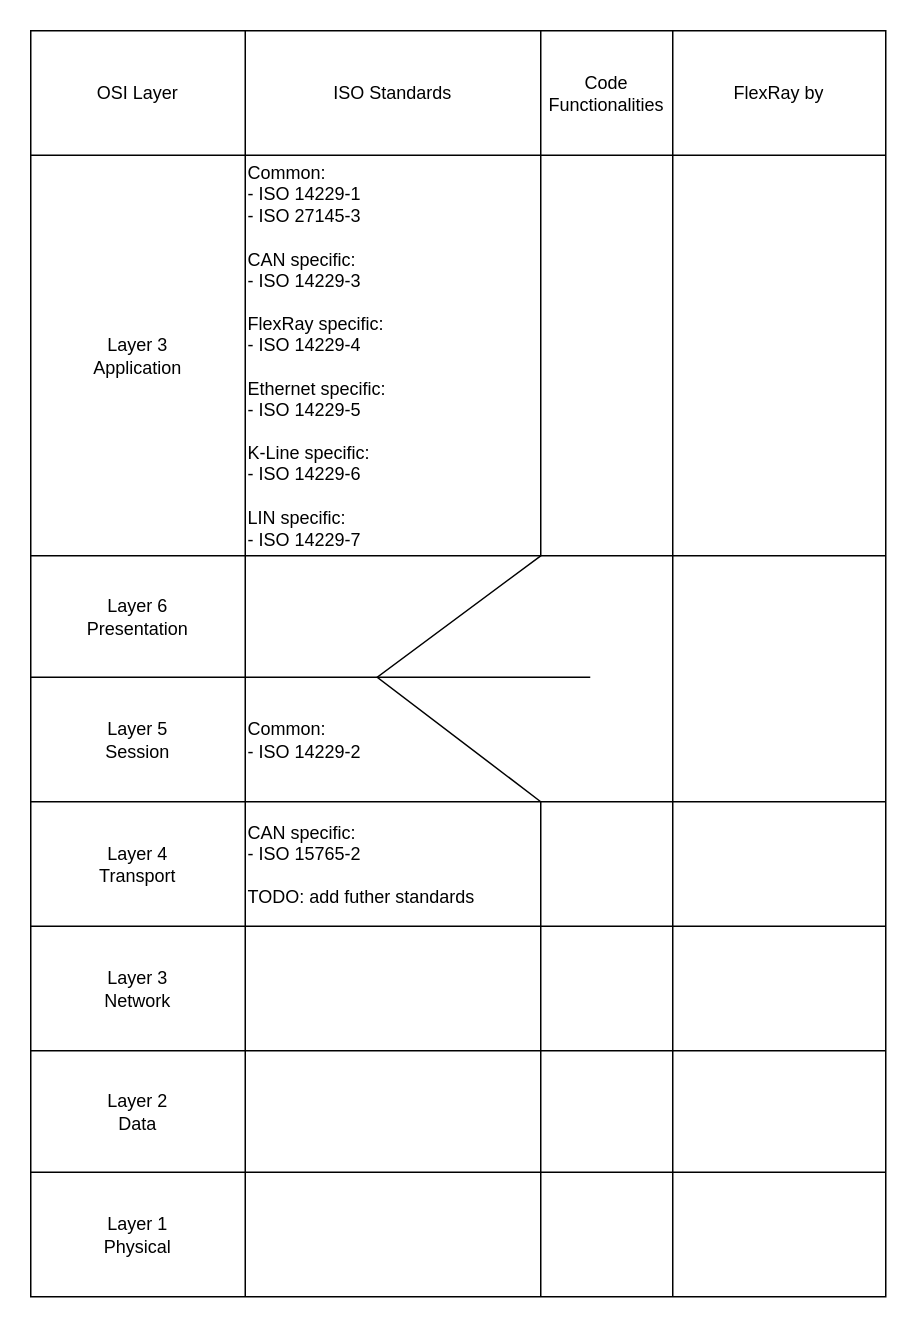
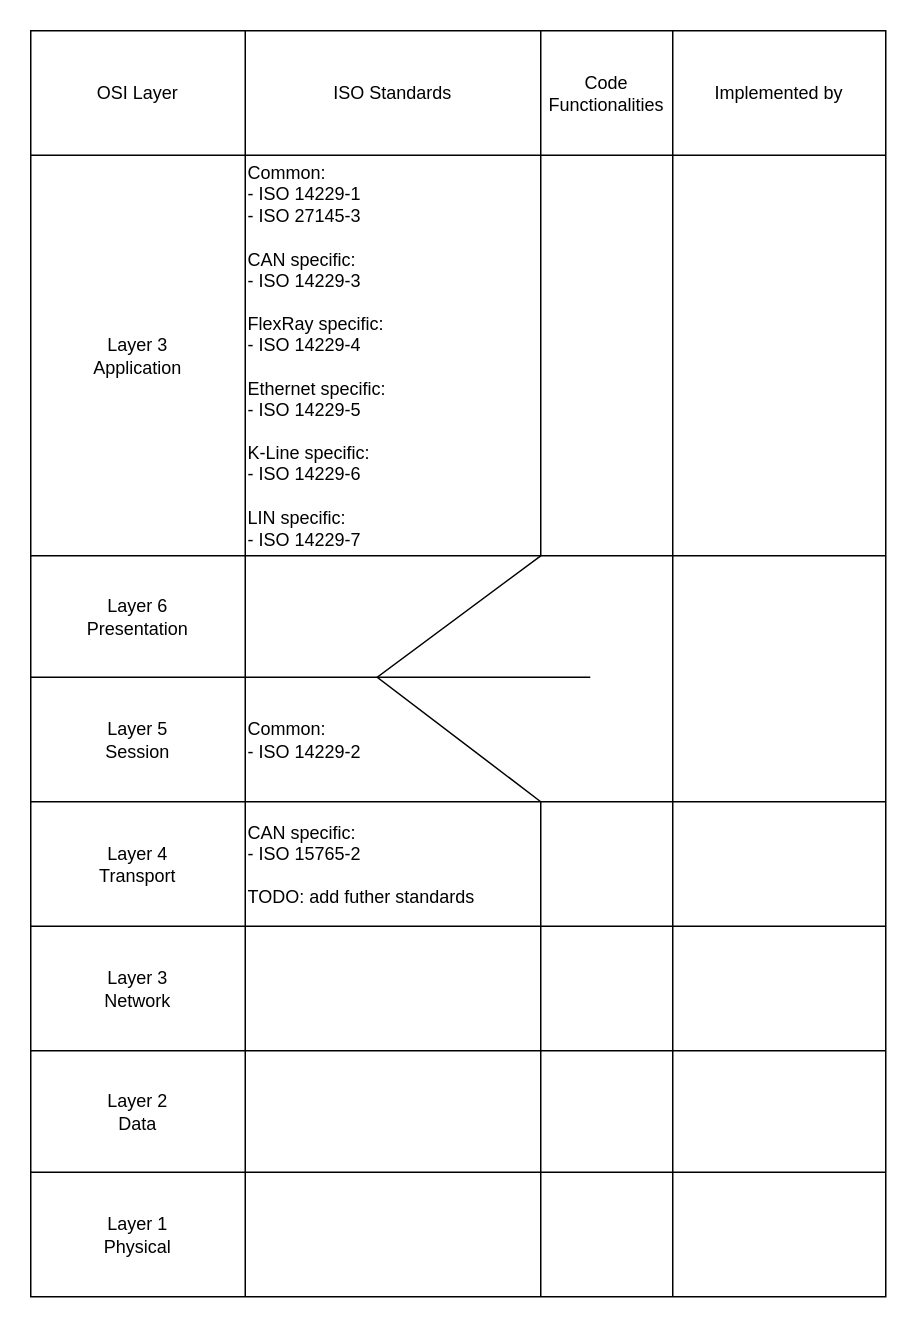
- <mxCell id="7" value="FlexRay by" style="shape=partialRectangle;html=1;whiteSpace=wrap;connectable=0;fillColor=none;top=0;left=0;bottom=0;right=0;overflow=hidden;" vertex="1" parent="3"><mxGeometry x="428" width="142" height="83" as="geometry" /></mxCell>
+ <mxCell id="7" value="Implemented by" style="shape=partialRectangle;html=1;whiteSpace=wrap;connectable=0;fillColor=none;top=0;left=0;bottom=0;right=0;overflow=hidden;" vertex="1" parent="3"><mxGeometry x="428" width="142" height="83" as="geometry" /></mxCell>
